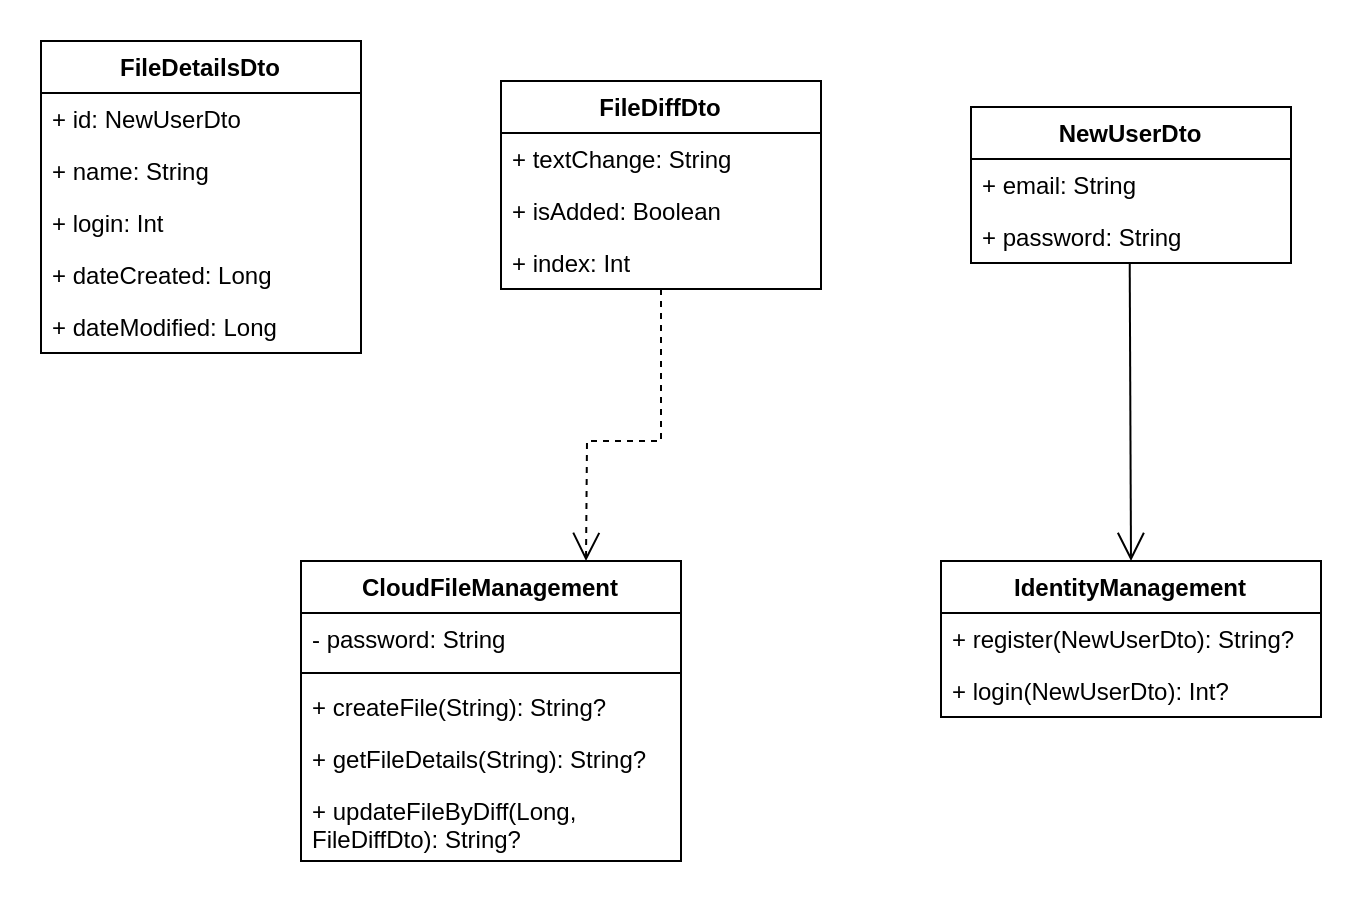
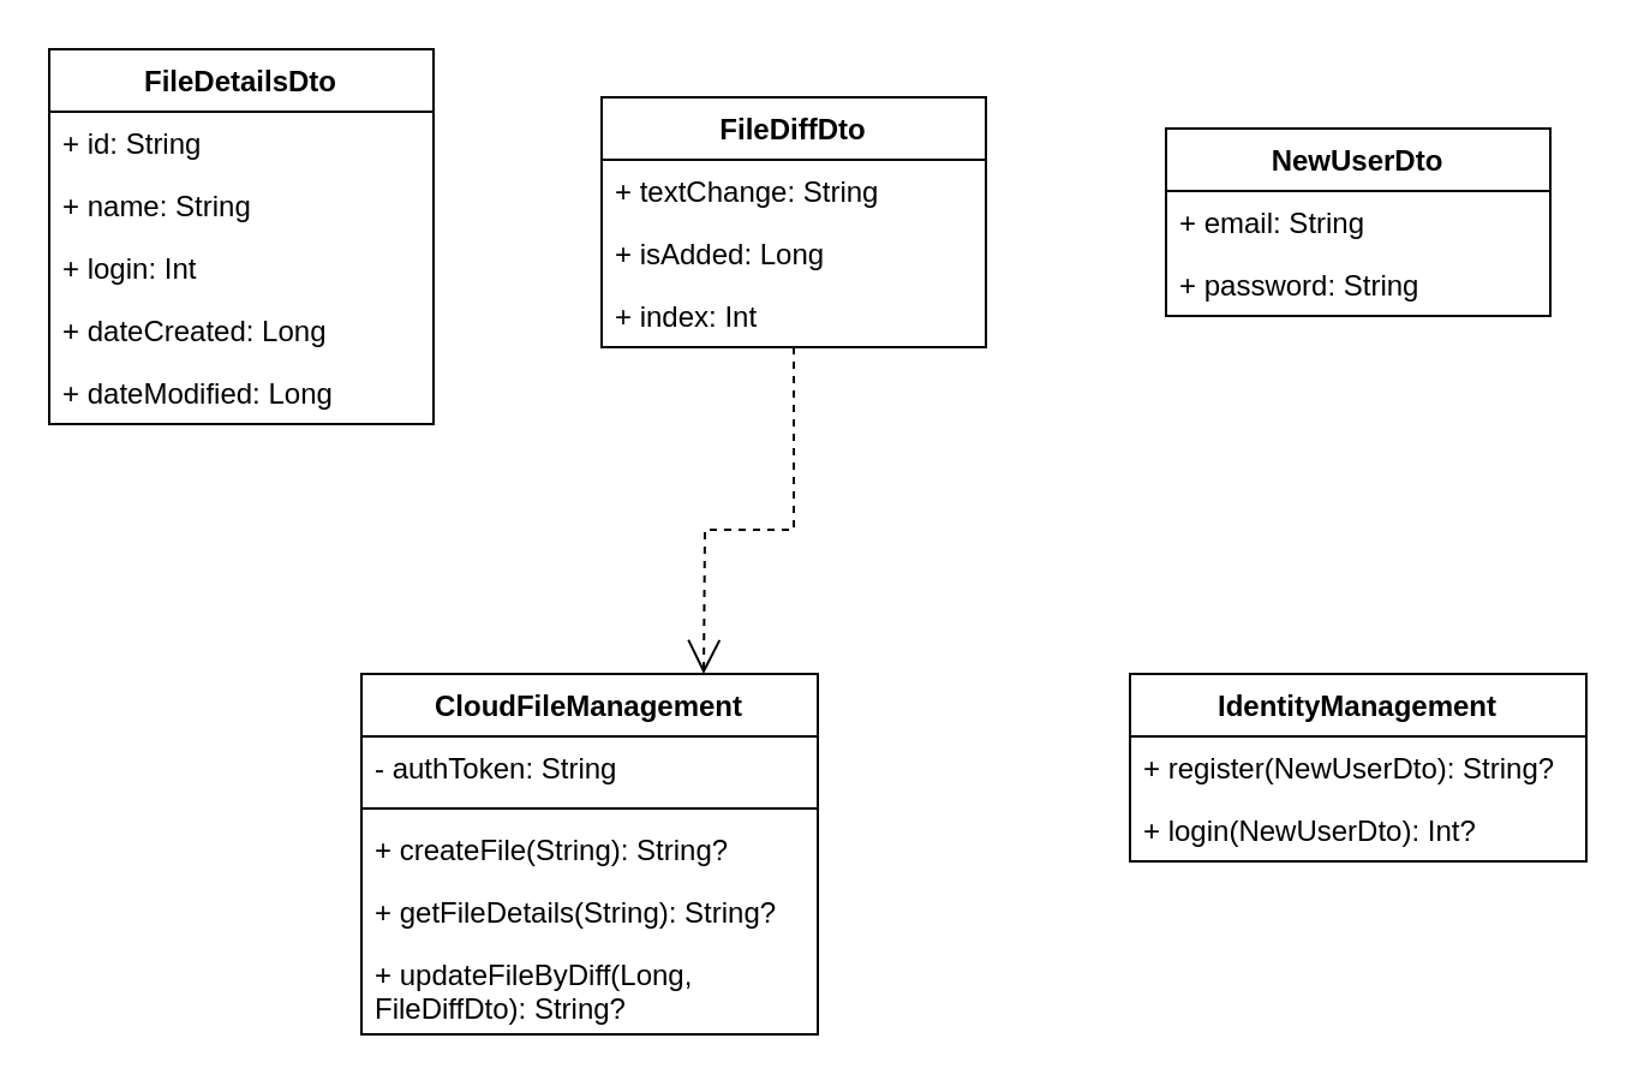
- <mxCell id="3" value="+ id: NewUserDto" style="text;strokeColor=none;fillColor=none;align=left;verticalAlign=top;spacingLeft=4;spacingRight=4;overflow=hidden;rotatable=0;points=[[0,0.5],[1,0.5]];portConstraint=eastwest;whiteSpace=wrap;html=1;" vertex="1" parent="2"><mxGeometry y="26" width="160" height="26" as="geometry" /></mxCell>
+ <mxCell id="3" value="+ id: String" style="text;strokeColor=none;fillColor=none;align=left;verticalAlign=top;spacingLeft=4;spacingRight=4;overflow=hidden;rotatable=0;points=[[0,0.5],[1,0.5]];portConstraint=eastwest;whiteSpace=wrap;html=1;" vertex="1" parent="2"><mxGeometry y="26" width="160" height="26" as="geometry" /></mxCell>
- <mxCell id="10" value="+ isAdded: Boolean" style="text;strokeColor=none;fillColor=none;align=left;verticalAlign=top;spacingLeft=4;spacingRight=4;overflow=hidden;rotatable=0;points=[[0,0.5],[1,0.5]];portConstraint=eastwest;whiteSpace=wrap;html=1;" vertex="1" parent="8"><mxGeometry y="52" width="160" height="26" as="geometry" /></mxCell>
+ <mxCell id="10" value="+ isAdded: Long" style="text;strokeColor=none;fillColor=none;align=left;verticalAlign=top;spacingLeft=4;spacingRight=4;overflow=hidden;rotatable=0;points=[[0,0.5],[1,0.5]];portConstraint=eastwest;whiteSpace=wrap;html=1;" vertex="1" parent="8"><mxGeometry y="52" width="160" height="26" as="geometry" /></mxCell>
- <mxCell id="25" value="" style="endArrow=open;endFill=1;endSize=12;html=1;rounded=0;exitX=0.496;exitY=1.004;exitDx=0;exitDy=0;entryX=0.5;entryY=0;entryDx=0;entryDy=0;exitPerimeter=0;" edge="1" parent="1" source="14" target="22"><mxGeometry width="160" relative="1" as="geometry"><mxPoint x="510" y="160" as="sourcePoint" /><mxPoint x="670" y="160" as="targetPoint" /></mxGeometry></mxCell>
- <mxCell id="16" value="- password: String" style="text;strokeColor=none;fillColor=none;align=left;verticalAlign=top;spacingLeft=4;spacingRight=4;overflow=hidden;rotatable=0;points=[[0,0.5],[1,0.5]];portConstraint=eastwest;whiteSpace=wrap;html=1;" vertex="1" parent="15"><mxGeometry y="26" width="190" height="26" as="geometry" /></mxCell>
+ <mxCell id="16" value="- authToken: String" style="text;strokeColor=none;fillColor=none;align=left;verticalAlign=top;spacingLeft=4;spacingRight=4;overflow=hidden;rotatable=0;points=[[0,0.5],[1,0.5]];portConstraint=eastwest;whiteSpace=wrap;html=1;" vertex="1" parent="15"><mxGeometry y="26" width="190" height="26" as="geometry" /></mxCell>
